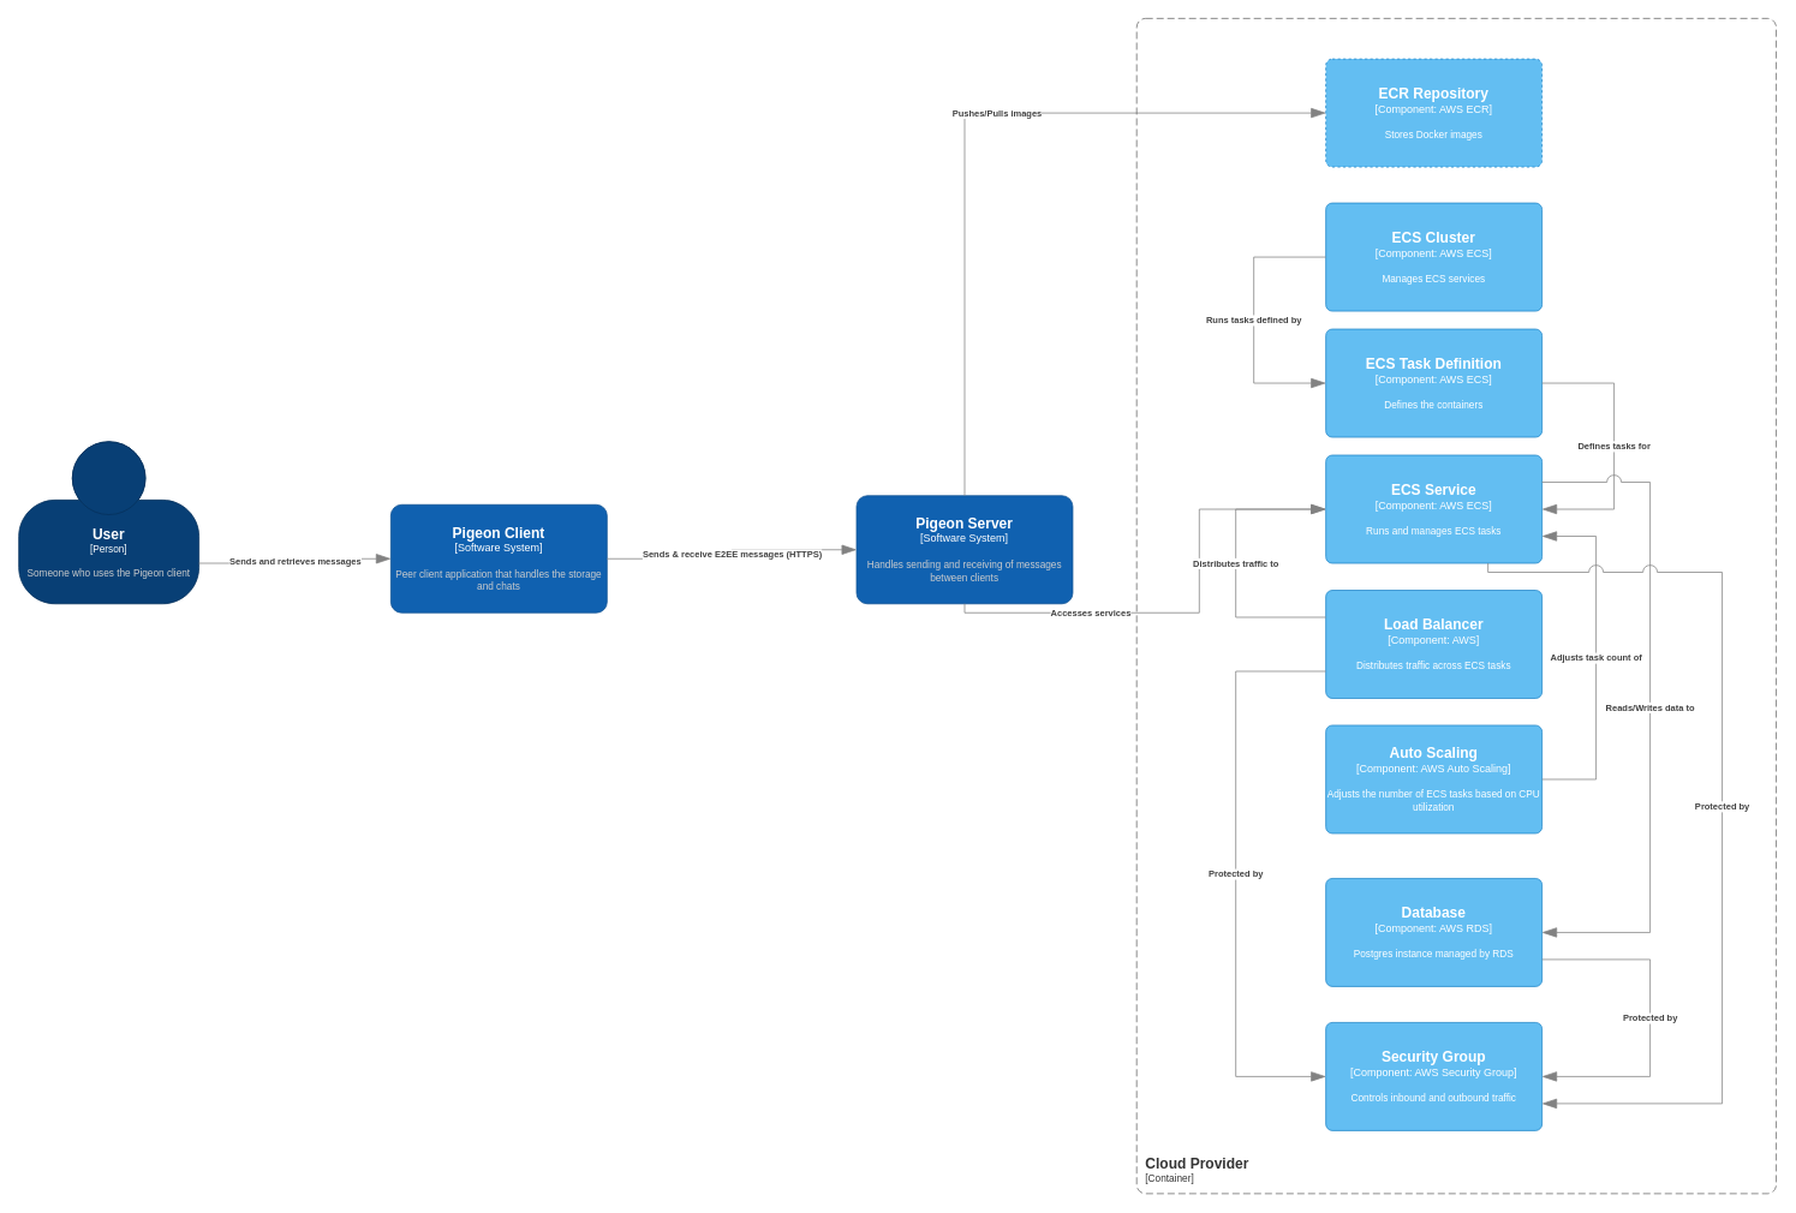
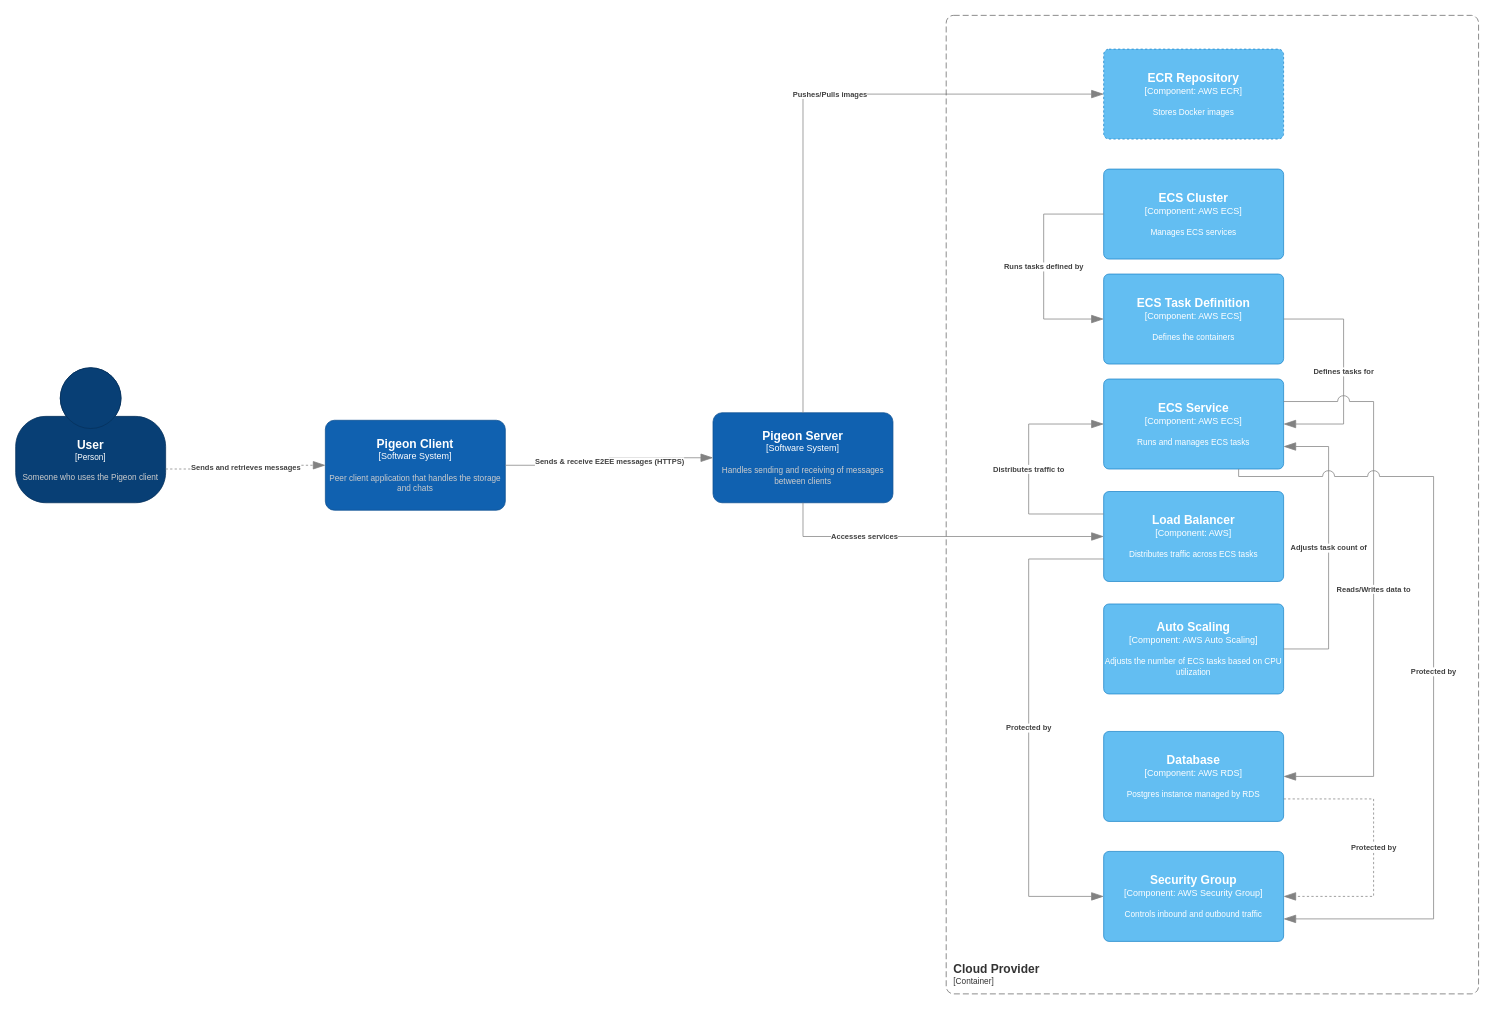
- <mxCell id="24" value="&lt;div style=&quot;text-align: left&quot;&gt;&lt;div style=&quot;text-align: center&quot;&gt;&lt;b&gt;Sends and retrieves messages&lt;/b&gt;&lt;/div&gt;" style="endArrow=blockThin;html=1;fontSize=10;fontColor=#404040;strokeWidth=1;endFill=1;strokeColor=#828282;elbow=vertical;metaEdit=1;endSize=14;startSize=14;jumpStyle=arc;jumpSize=16;rounded=0;edgeStyle=orthogonalEdgeStyle;exitX=1;exitY=0.75;exitDx=0;exitDy=0;exitPerimeter=0;entryX=0;entryY=0.5;entryDx=0;entryDy=0;entryPerimeter=0;" edge="1" parent="1" source="2" target="3"><mxGeometry width="240" relative="1" as="geometry"><mxPoint x="-100" y="510" as="sourcePoint" /><mxPoint x="140" y="510" as="targetPoint" /></mxGeometry></mxCell>
+ <mxCell id="24" value="&lt;div style=&quot;text-align: left&quot;&gt;&lt;div style=&quot;text-align: center&quot;&gt;&lt;b&gt;Sends and retrieves messages&lt;/b&gt;&lt;/div&gt;" style="endArrow=blockThin;html=1;fontSize=10;fontColor=#404040;strokeWidth=1;endFill=1;strokeColor=#828282;elbow=vertical;metaEdit=1;endSize=14;startSize=14;jumpStyle=arc;jumpSize=16;rounded=0;edgeStyle=orthogonalEdgeStyle;exitX=1;exitY=0.75;exitDx=0;exitDy=0;exitPerimeter=0;entryX=0;entryY=0.5;entryDx=0;entryDy=0;entryPerimeter=0;dashed=1;" edge="1" parent="1" source="2" target="3"><mxGeometry width="240" relative="1" as="geometry"><mxPoint x="-100" y="510" as="sourcePoint" /><mxPoint x="140" y="510" as="targetPoint" /></mxGeometry></mxCell>
- <mxCell id="13" value="&lt;div style=&quot;text-align: left&quot;&gt;&lt;div style=&quot;text-align: center&quot;&gt;&lt;b&gt;Accesses services&lt;/b&gt;&lt;/div&gt;" style="endArrow=blockThin;html=1;fontSize=10;fontColor=#404040;strokeWidth=1;endFill=1;strokeColor=#828282;elbow=vertical;metaEdit=1;endSize=14;startSize=14;jumpStyle=arc;jumpSize=16;rounded=0;edgeStyle=orthogonalEdgeStyle;exitX=0.5;exitY=1;exitDx=0;exitDy=0;exitPerimeter=0;" edge="1" parent="1" source="4" target="8"><mxGeometry x="-0.429" width="240" relative="1" as="geometry"><mxPoint x="1010" y="910" as="sourcePoint" /><mxPoint x="1250" y="910" as="targetPoint" /><mxPoint as="offset" /></mxGeometry></mxCell>
+ <mxCell id="13" value="&lt;div style=&quot;text-align: left&quot;&gt;&lt;div style=&quot;text-align: center&quot;&gt;&lt;b&gt;Accesses services&lt;/b&gt;&lt;/div&gt;" style="endArrow=blockThin;html=1;fontSize=10;fontColor=#404040;strokeWidth=1;endFill=1;strokeColor=#828282;elbow=vertical;metaEdit=1;endSize=14;startSize=14;jumpStyle=arc;jumpSize=16;rounded=0;edgeStyle=orthogonalEdgeStyle;exitX=0.5;exitY=1;exitDx=0;exitDy=0;exitPerimeter=0;entryX=0;entryY=0.5;entryDx=0;entryDy=0;entryPerimeter=0;" edge="1" parent="1" source="4" target="9"><mxGeometry x="-0.429" width="240" relative="1" as="geometry"><mxPoint x="1010" y="910" as="sourcePoint" /><mxPoint x="1250" y="910" as="targetPoint" /><mxPoint as="offset" /></mxGeometry></mxCell>
- <mxCell id="20" value="&lt;div style=&quot;text-align: left&quot;&gt;&lt;div style=&quot;text-align: center&quot;&gt;&lt;b&gt;Protected by&lt;/b&gt;&lt;/div&gt;" style="endArrow=blockThin;html=1;fontSize=10;fontColor=#404040;strokeWidth=1;endFill=1;strokeColor=#828282;elbow=vertical;metaEdit=1;endSize=14;startSize=14;jumpStyle=arc;jumpSize=16;rounded=0;edgeStyle=orthogonalEdgeStyle;exitX=1;exitY=0.75;exitDx=0;exitDy=0;exitPerimeter=0;entryX=1;entryY=0.5;entryDx=0;entryDy=0;entryPerimeter=0;" edge="1" parent="1" source="19" target="11"><mxGeometry width="240" relative="1" as="geometry"><mxPoint x="1541" y="645" as="sourcePoint" /><mxPoint x="1781" y="645" as="targetPoint" /><Array as="points"><mxPoint x="1831" y="1065" /><mxPoint x="1831" y="1195" /></Array></mxGeometry></mxCell>
+ <mxCell id="20" value="&lt;div style=&quot;text-align: left&quot;&gt;&lt;div style=&quot;text-align: center&quot;&gt;&lt;b&gt;Protected by&lt;/b&gt;&lt;/div&gt;" style="endArrow=blockThin;html=1;fontSize=10;fontColor=#404040;strokeWidth=1;endFill=1;strokeColor=#828282;elbow=vertical;metaEdit=1;endSize=14;startSize=14;jumpStyle=arc;jumpSize=16;rounded=0;edgeStyle=orthogonalEdgeStyle;exitX=1;exitY=0.75;exitDx=0;exitDy=0;exitPerimeter=0;entryX=1;entryY=0.5;entryDx=0;entryDy=0;entryPerimeter=0;dashed=1;" edge="1" parent="1" source="19" target="11"><mxGeometry width="240" relative="1" as="geometry"><mxPoint x="1541" y="645" as="sourcePoint" /><mxPoint x="1781" y="645" as="targetPoint" /><Array as="points"><mxPoint x="1831" y="1065" /><mxPoint x="1831" y="1195" /></Array></mxGeometry></mxCell>
